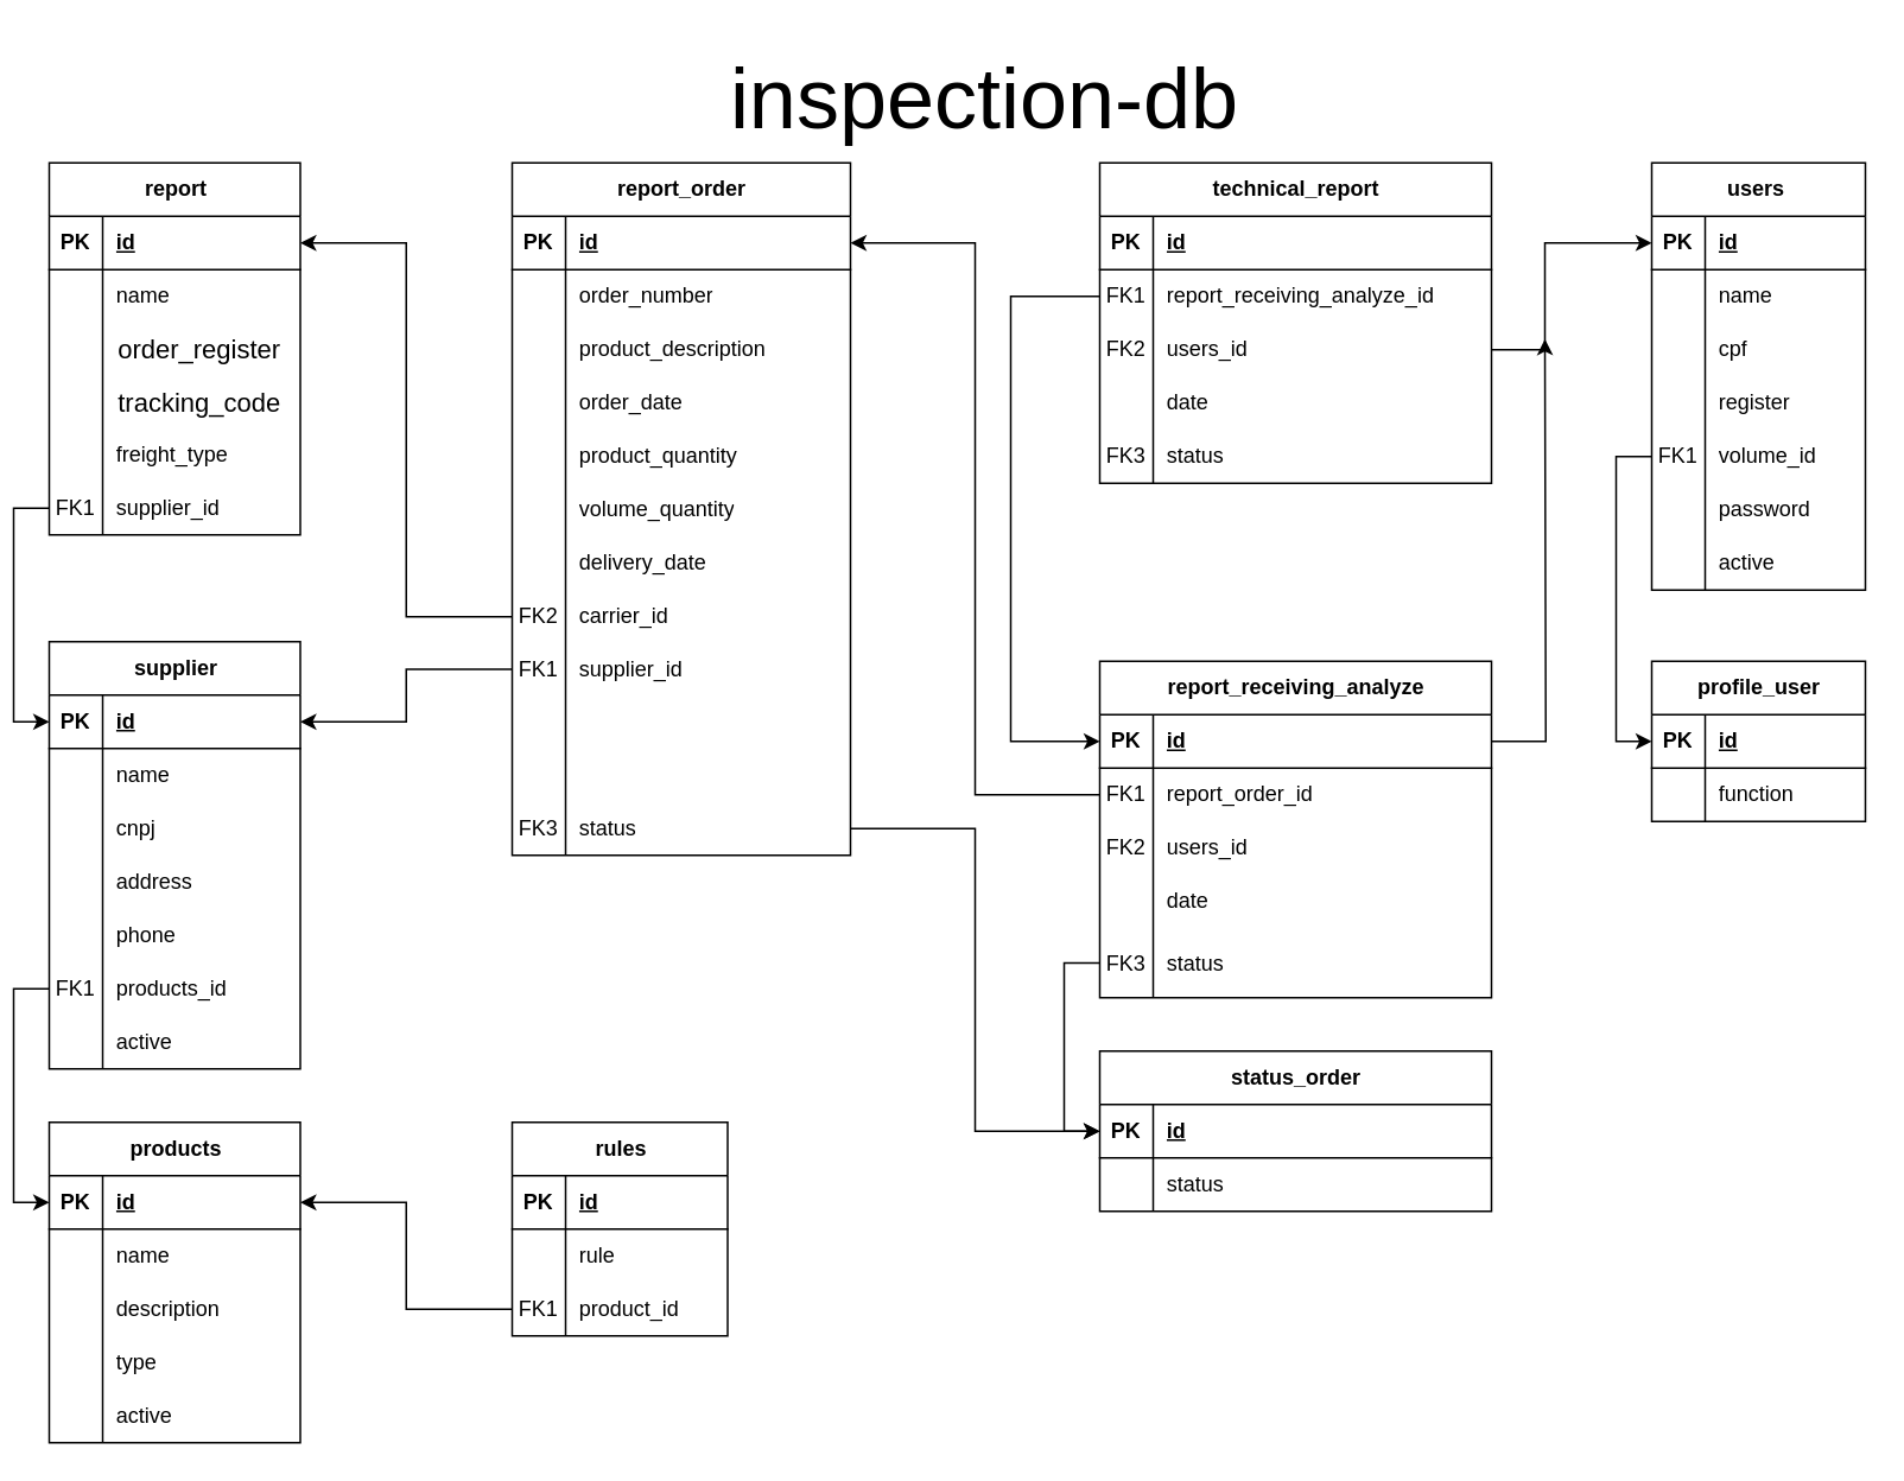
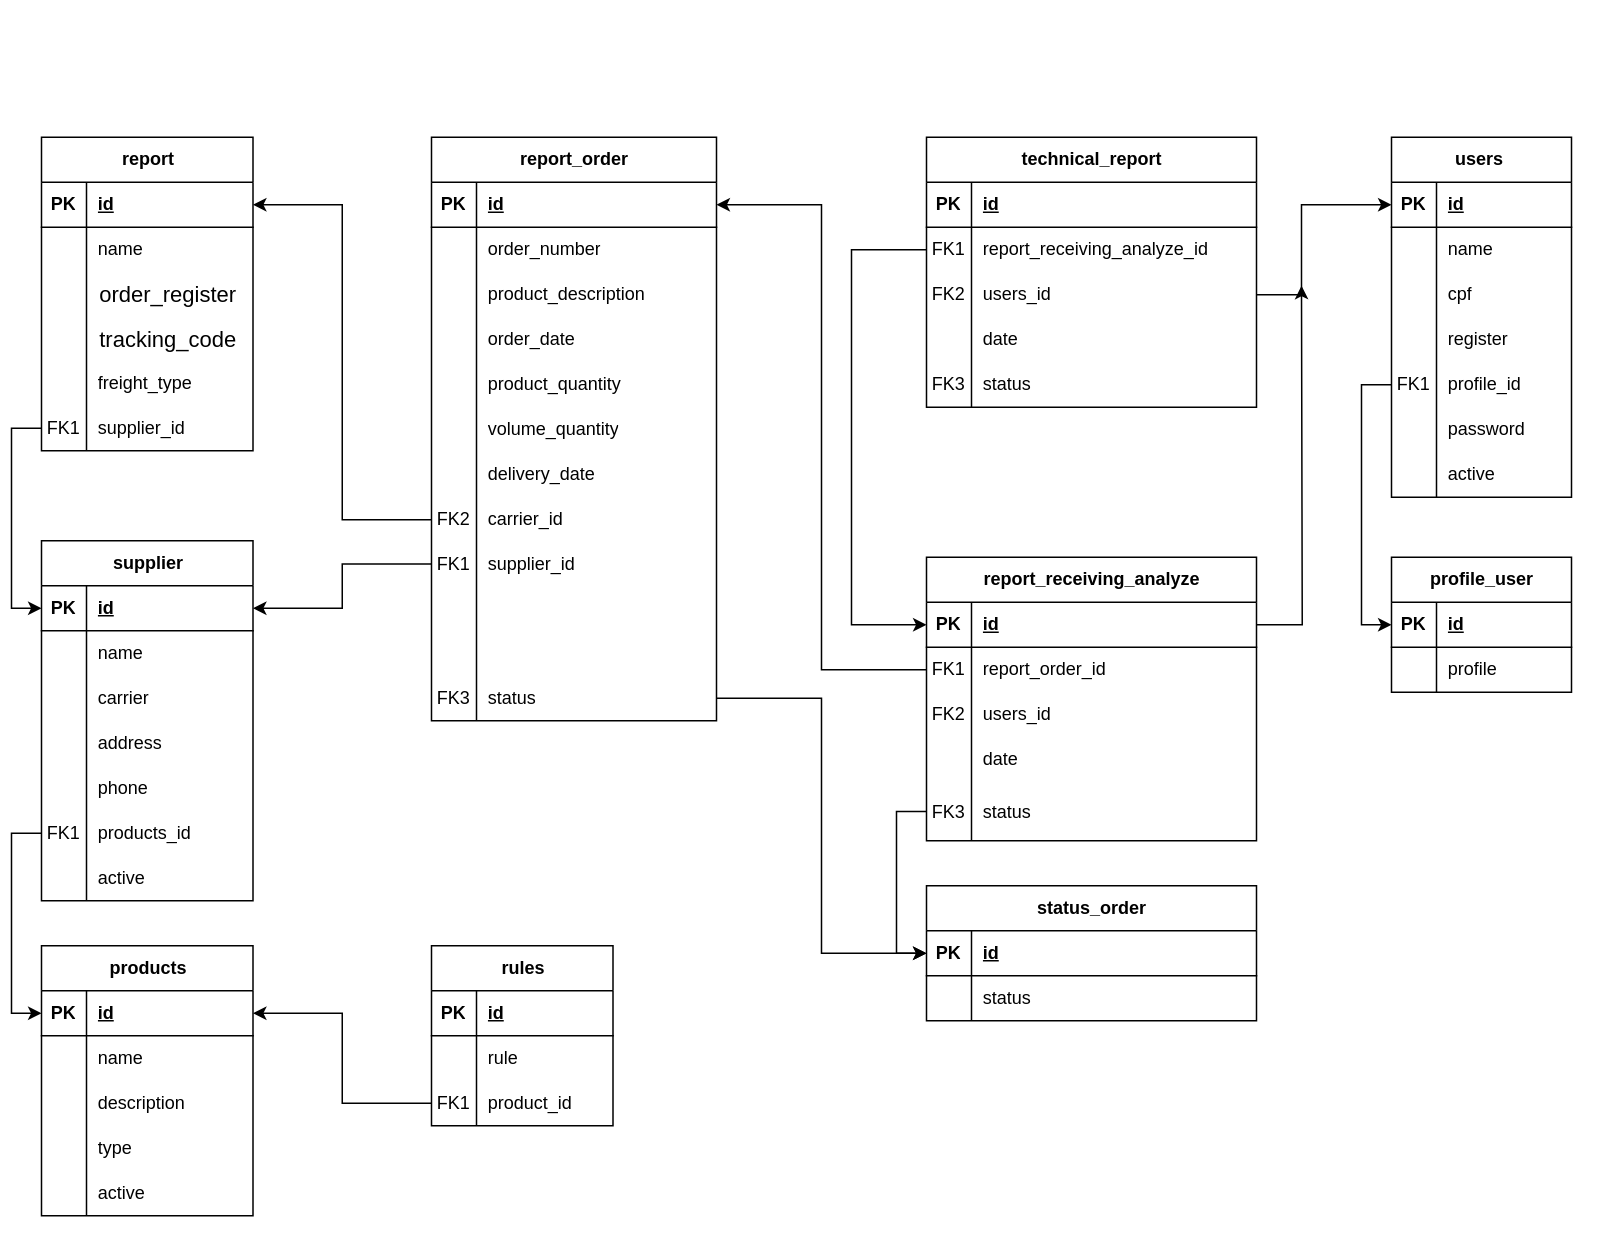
- <mxCell id="2" value="inspection-db" style="text;html=1;align=center;verticalAlign=middle;resizable=0;points=[];autosize=1;strokeColor=none;fillColor=none;fontSize=48;" parent="1" vertex="1"><mxGeometry x="390" width="310" height="70" as="geometry" y="20" /></mxCell>
- <mxCell id="18" value="volume_id" style="shape=partialRectangle;connectable=0;fillColor=none;top=0;left=0;bottom=0;right=0;align=left;spacingLeft=6;overflow=hidden;whiteSpace=wrap;html=1;" parent="16" vertex="1"><mxGeometry x="30" width="90" height="30" as="geometry"><mxRectangle width="90" height="30" as="alternateBounds" /></mxGeometry></mxCell>
+ <mxCell id="18" value="profile_id" style="shape=partialRectangle;connectable=0;fillColor=none;top=0;left=0;bottom=0;right=0;align=left;spacingLeft=6;overflow=hidden;whiteSpace=wrap;html=1;" parent="16" vertex="1"><mxGeometry x="30" width="90" height="30" as="geometry"><mxRectangle width="90" height="30" as="alternateBounds" /></mxGeometry></mxCell>
- <mxCell id="31" value="function" style="shape=partialRectangle;connectable=0;fillColor=none;top=0;left=0;bottom=0;right=0;align=left;spacingLeft=6;overflow=hidden;whiteSpace=wrap;html=1;" parent="29" vertex="1"><mxGeometry x="30" width="90" height="30" as="geometry"><mxRectangle width="90" height="30" as="alternateBounds" /></mxGeometry></mxCell>
+ <mxCell id="31" value="profile" style="shape=partialRectangle;connectable=0;fillColor=none;top=0;left=0;bottom=0;right=0;align=left;spacingLeft=6;overflow=hidden;whiteSpace=wrap;html=1;" parent="29" vertex="1"><mxGeometry x="30" width="90" height="30" as="geometry"><mxRectangle width="90" height="30" as="alternateBounds" /></mxGeometry></mxCell>
- <mxCell id="41" value="cnpj" style="shape=partialRectangle;connectable=0;fillColor=none;top=0;left=0;bottom=0;right=0;align=left;spacingLeft=6;overflow=hidden;whiteSpace=wrap;html=1;" parent="39" vertex="1"><mxGeometry x="30" width="111" height="30" as="geometry"><mxRectangle width="111" height="30" as="alternateBounds" /></mxGeometry></mxCell>
+ <mxCell id="41" value="carrier" style="shape=partialRectangle;connectable=0;fillColor=none;top=0;left=0;bottom=0;right=0;align=left;spacingLeft=6;overflow=hidden;whiteSpace=wrap;html=1;" parent="39" vertex="1"><mxGeometry x="30" width="111" height="30" as="geometry"><mxRectangle width="111" height="30" as="alternateBounds" /></mxGeometry></mxCell>
